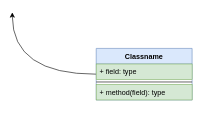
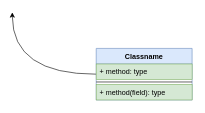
- <mxCell id="4" value="+ field: type" style="text;strokeColor=#82b366;fillColor=#d5e8d4;align=left;verticalAlign=top;spacingLeft=4;spacingRight=4;overflow=hidden;rotatable=0;points=[[0,0.5],[1,0.5]];portConstraint=eastwest;" vertex="1" parent="3"><mxGeometry y="26" width="160" height="26" as="geometry" /></mxCell>
+ <mxCell id="4" value="+ method: type" style="text;strokeColor=#82b366;fillColor=#d5e8d4;align=left;verticalAlign=top;spacingLeft=4;spacingRight=4;overflow=hidden;rotatable=0;points=[[0,0.5],[1,0.5]];portConstraint=eastwest;" vertex="1" parent="3"><mxGeometry y="26" width="160" height="26" as="geometry" /></mxCell>
